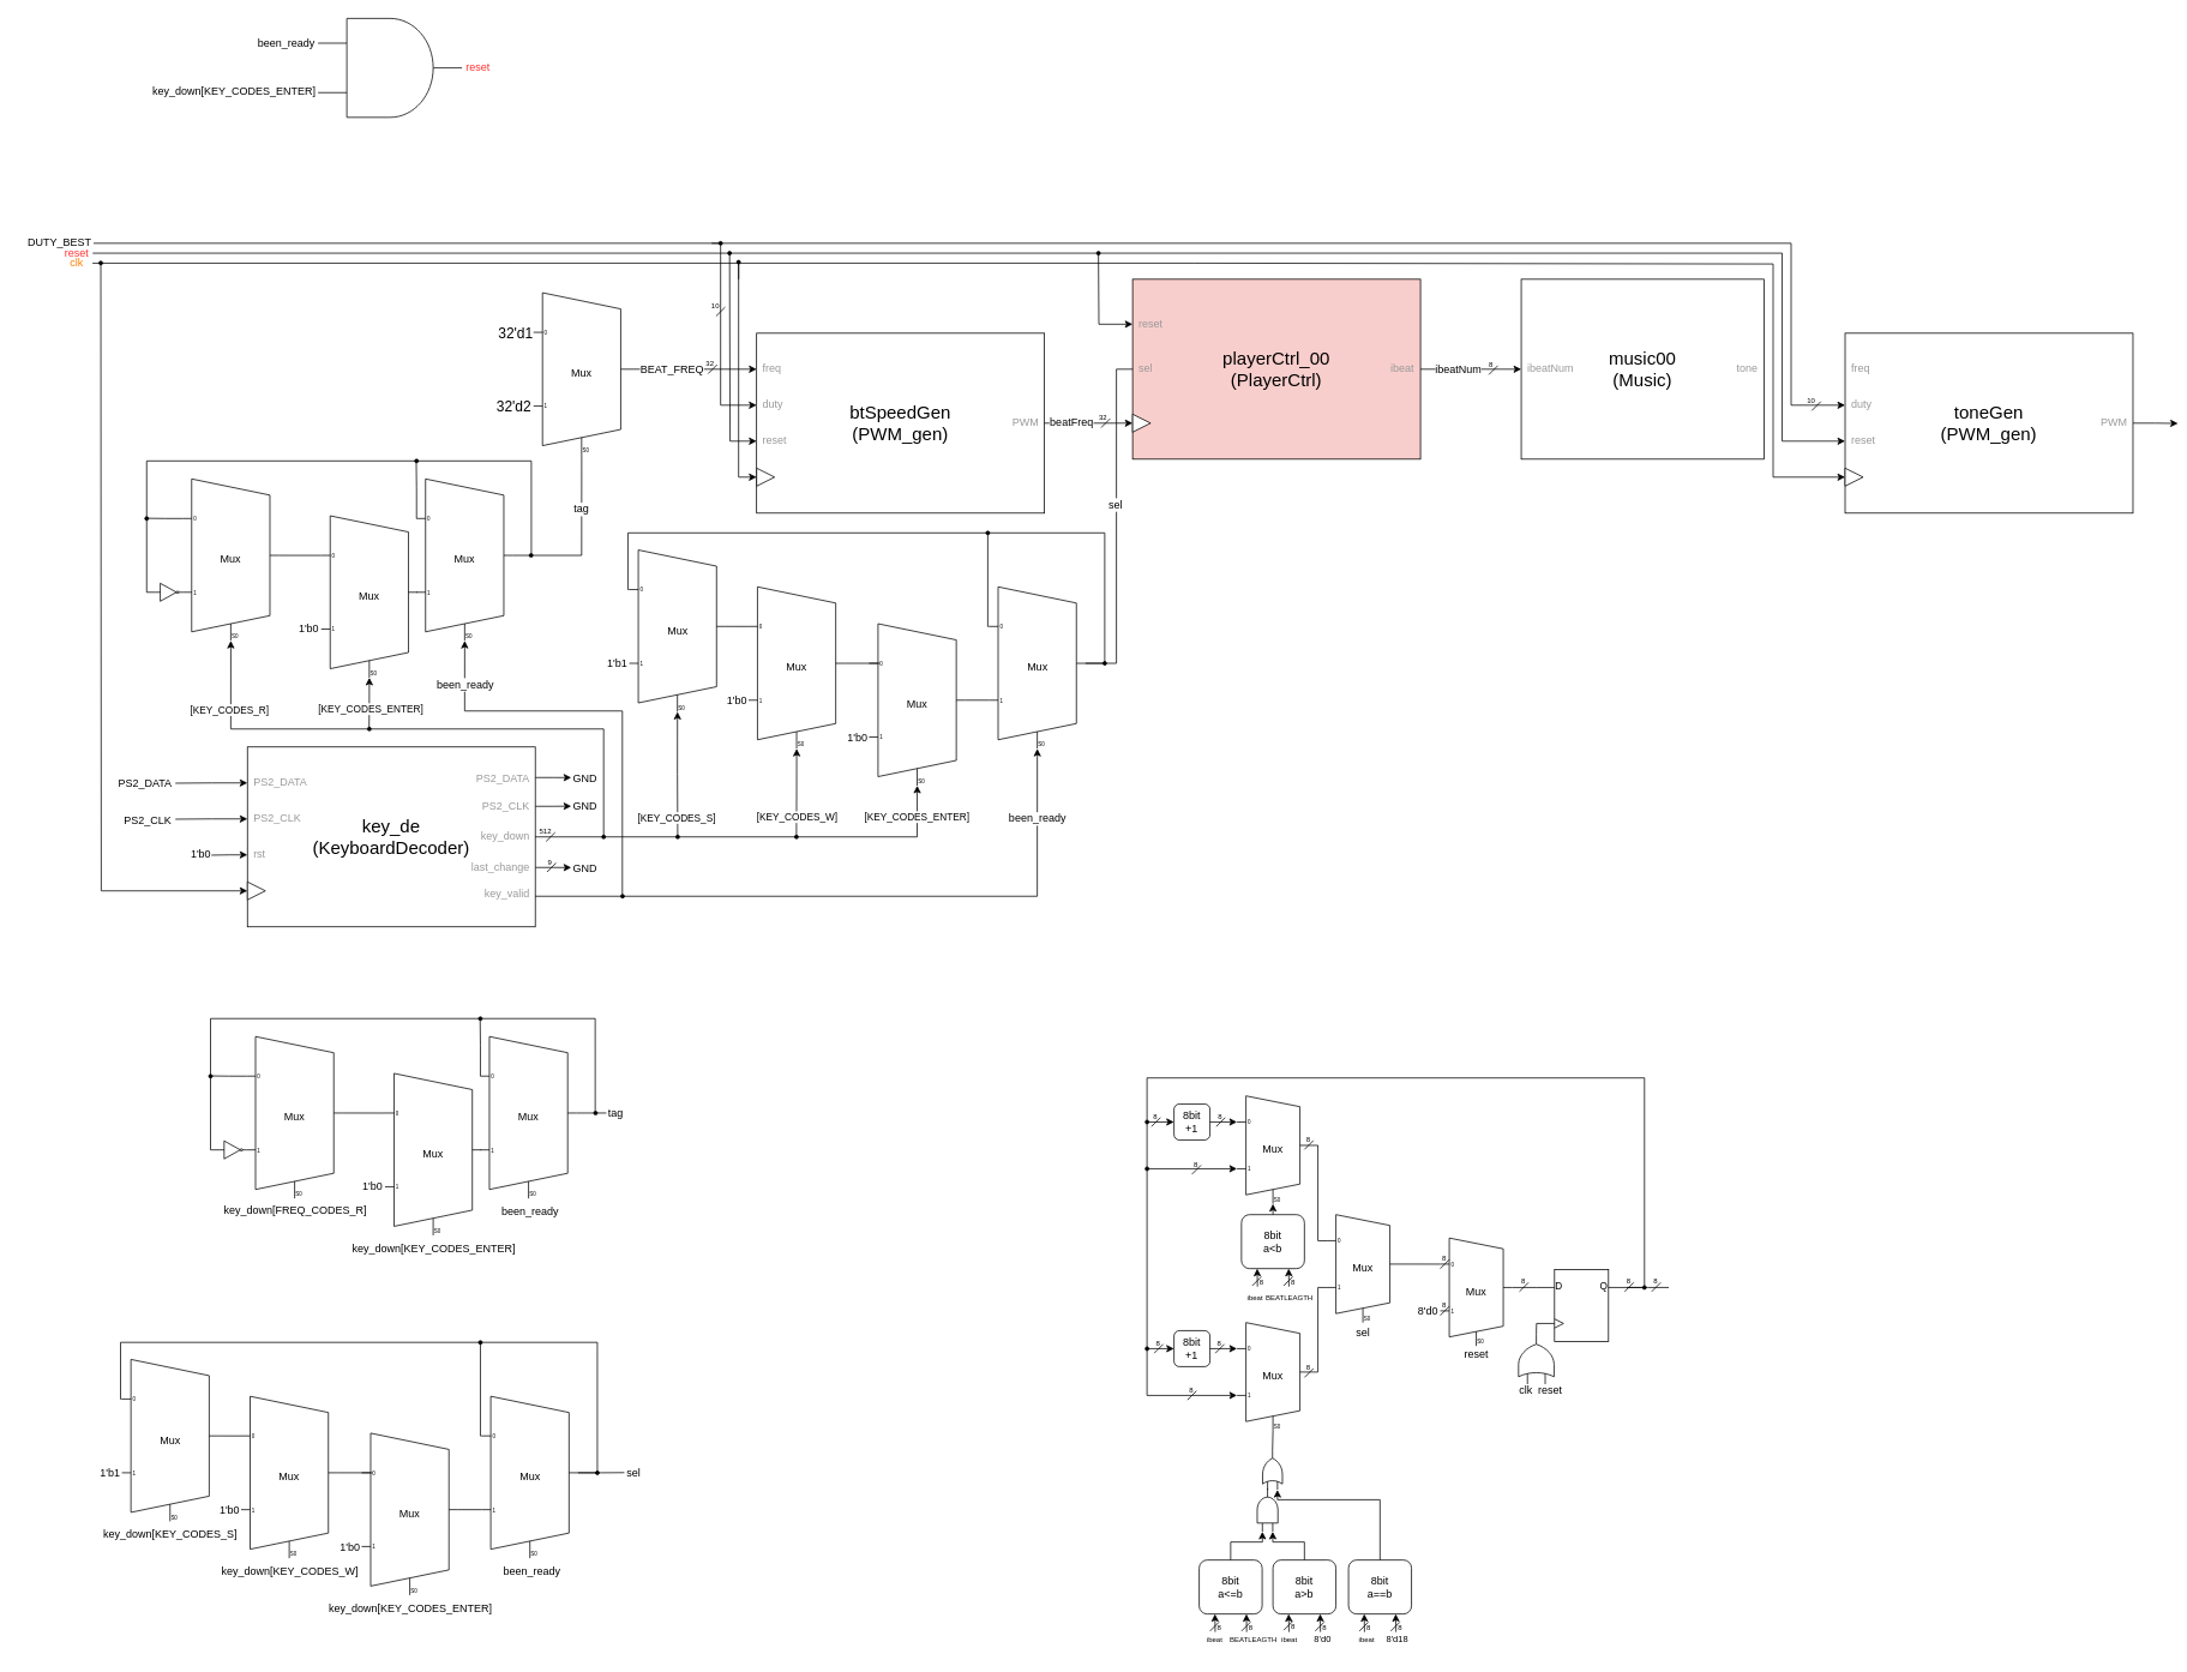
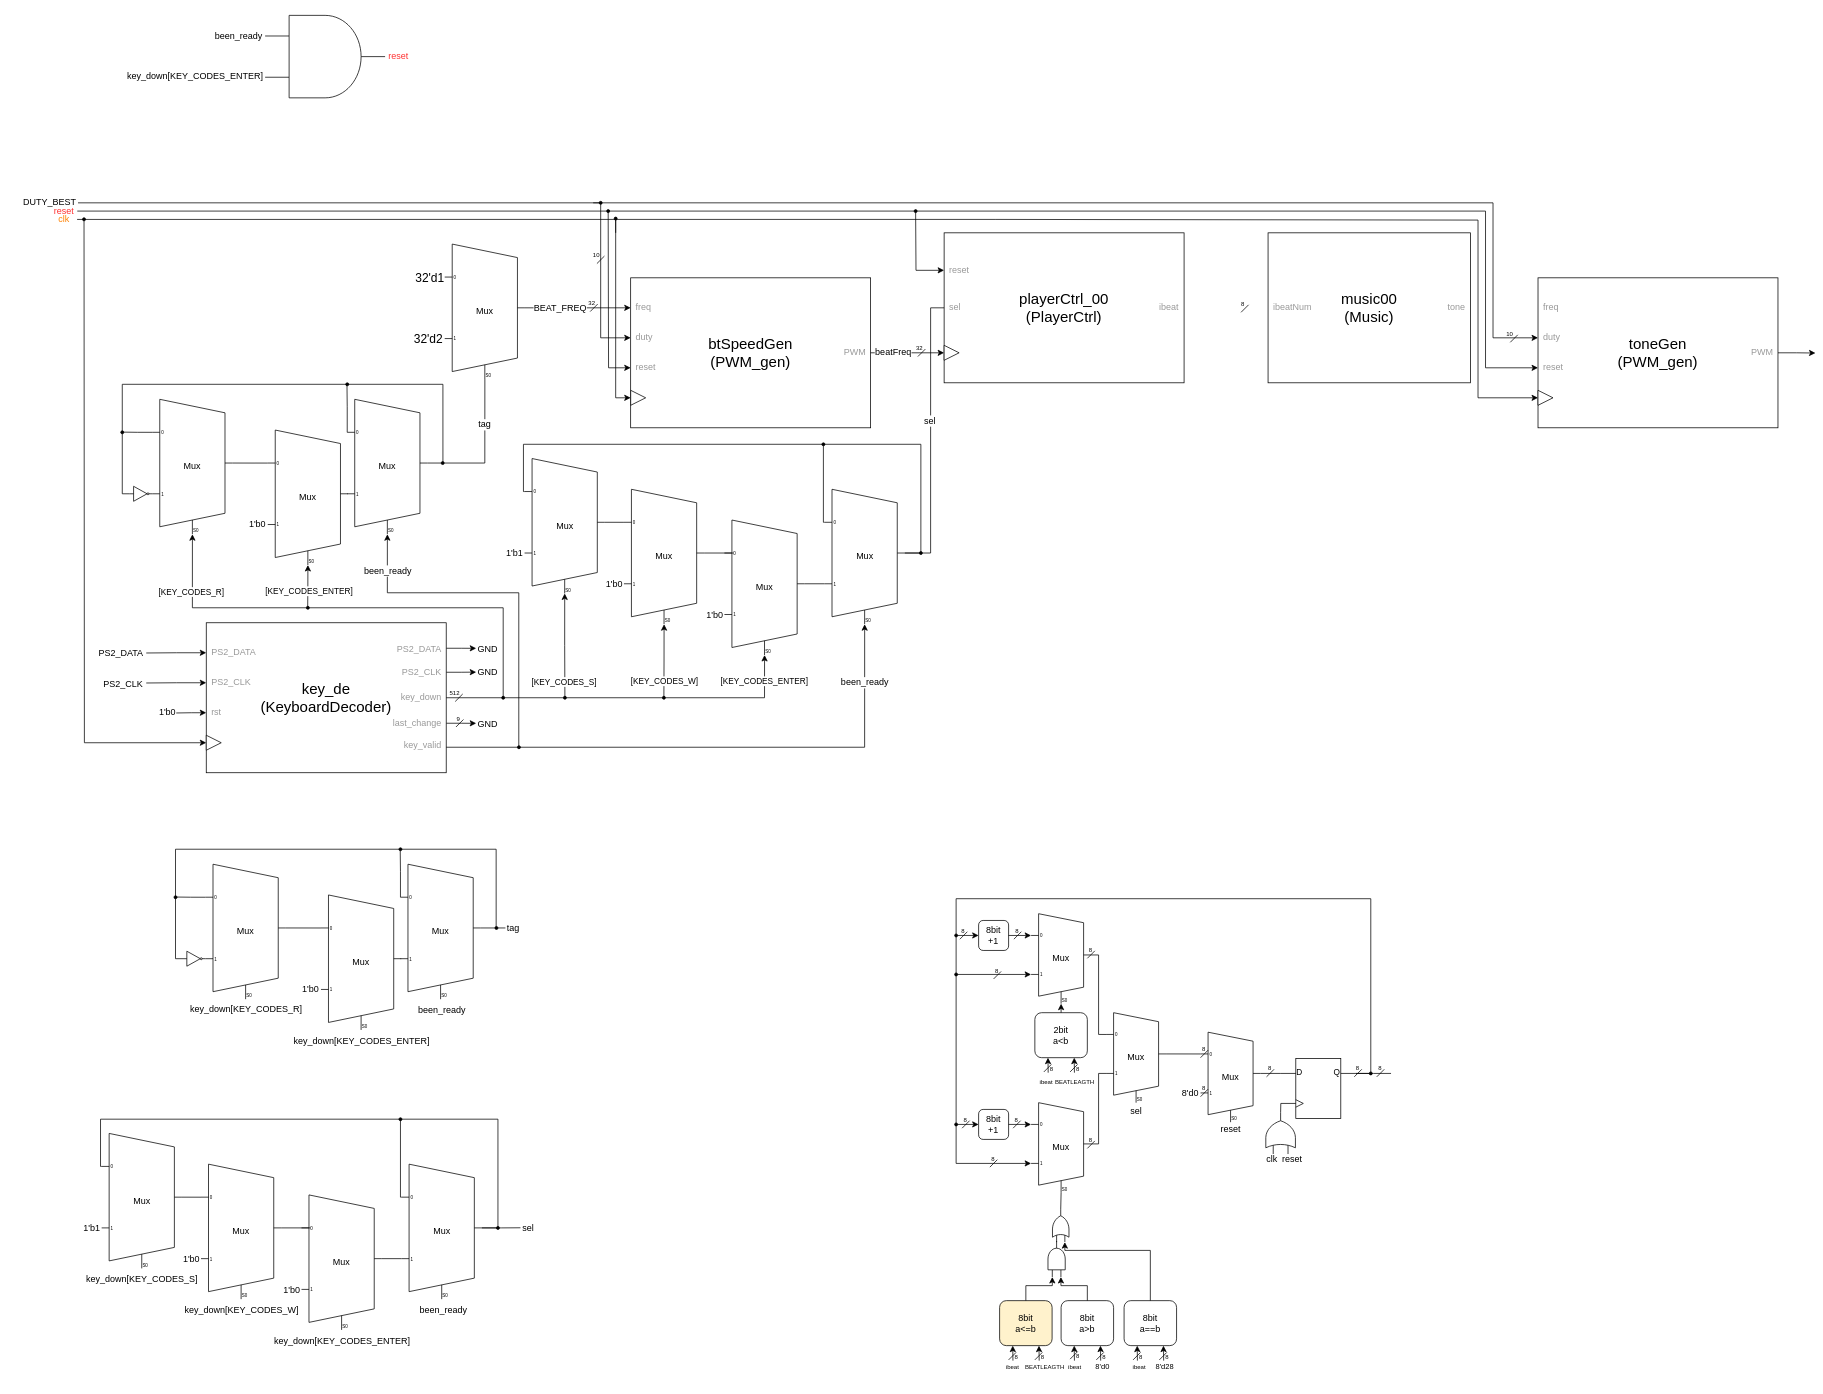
- <mxCell id="29" value="&lt;div&gt;&lt;span style=&quot;font-size: 20px;&quot;&gt;playerCtrl_00&lt;/span&gt;&lt;/div&gt;&lt;span style=&quot;font-size: 20px;&quot;&gt;(PlayerCtrl)&lt;/span&gt;" style="rounded=0;whiteSpace=wrap;html=1;fillColor=#f8cecc;" parent="27" vertex="1"><mxGeometry width="320" height="200" as="geometry" /></mxCell>
+ <mxCell id="29" value="&lt;div&gt;&lt;span style=&quot;font-size: 20px;&quot;&gt;playerCtrl_00&lt;/span&gt;&lt;/div&gt;&lt;span style=&quot;font-size: 20px;&quot;&gt;(PlayerCtrl)&lt;/span&gt;" style="rounded=0;whiteSpace=wrap;html=1;" parent="27" vertex="1"><mxGeometry width="320" height="200" as="geometry" /></mxCell>
- <mxCell id="97" style="edgeStyle=orthogonalEdgeStyle;rounded=0;orthogonalLoop=1;jettySize=auto;html=1;exitX=1;exitY=0.5;exitDx=0;exitDy=0;entryX=0;entryY=0.5;entryDx=0;entryDy=0;" parent="1" source="29" target="35" edge="1"><mxGeometry relative="1" as="geometry" /></mxCell>
- <mxCell id="98" value="&lt;font style=&quot;font-size: 12px;&quot;&gt;ibeatNum&lt;br&gt;&lt;/font&gt;" style="edgeLabel;html=1;align=center;verticalAlign=middle;resizable=0;points=[];" parent="97" vertex="1" connectable="0"><mxGeometry x="-0.113" y="1" relative="1" as="geometry"><mxPoint x="-9" y="1" as="offset" /></mxGeometry></mxCell>
- <mxCell id="68" value="key_down[FREQ_CODES_R]" style="text;html=1;align=center;verticalAlign=middle;resizable=0;points=[];autosize=1;strokeColor=none;fillColor=none;" parent="1" vertex="1"><mxGeometry x="241.5" y="1331" width="170" height="30" as="geometry" /></mxCell>
+ <mxCell id="68" value="key_down[KEY_CODES_R]" style="text;html=1;align=center;verticalAlign=middle;resizable=0;points=[];autosize=1;strokeColor=none;fillColor=none;" parent="1" vertex="1"><mxGeometry x="241.5" y="1331" width="170" height="30" as="geometry" /></mxCell>
- <mxCell id="204" value="8bit&lt;br&gt;a&amp;lt;b" style="rounded=1;whiteSpace=wrap;html=1;" vertex="1" parent="1"><mxGeometry x="1379" y="1350" width="70" height="60" as="geometry" /></mxCell>
+ <mxCell id="204" value="2bit&lt;br&gt;a&amp;lt;b" style="rounded=1;whiteSpace=wrap;html=1;" vertex="1" parent="1"><mxGeometry x="1379" y="1350" width="70" height="60" as="geometry" /></mxCell>
- <mxCell id="208" value="8bit&lt;br&gt;a&amp;lt;=b" style="rounded=1;whiteSpace=wrap;html=1;" vertex="1" parent="1"><mxGeometry x="1332" y="1734" width="70" height="60" as="geometry" /></mxCell>
+ <mxCell id="208" value="8bit&lt;br&gt;a&amp;lt;=b" style="rounded=1;whiteSpace=wrap;html=1;fillColor=#fff2cc;" vertex="1" parent="1"><mxGeometry x="1332" y="1734" width="70" height="60" as="geometry" /></mxCell>
- <mxCell id="232" value="&lt;font style=&quot;font-size: 10px;&quot;&gt;8'd18&lt;/font&gt;" style="text;html=1;align=center;verticalAlign=middle;resizable=0;points=[];autosize=1;strokeColor=none;fillColor=none;" vertex="1" parent="1"><mxGeometry x="1527" y="1807" width="50" height="30" as="geometry" /></mxCell>
+ <mxCell id="232" value="&lt;font style=&quot;font-size: 10px;&quot;&gt;8'd28&lt;/font&gt;" style="text;html=1;align=center;verticalAlign=middle;resizable=0;points=[];autosize=1;strokeColor=none;fillColor=none;" vertex="1" parent="1"><mxGeometry x="1527" y="1807" width="50" height="30" as="geometry" /></mxCell>
